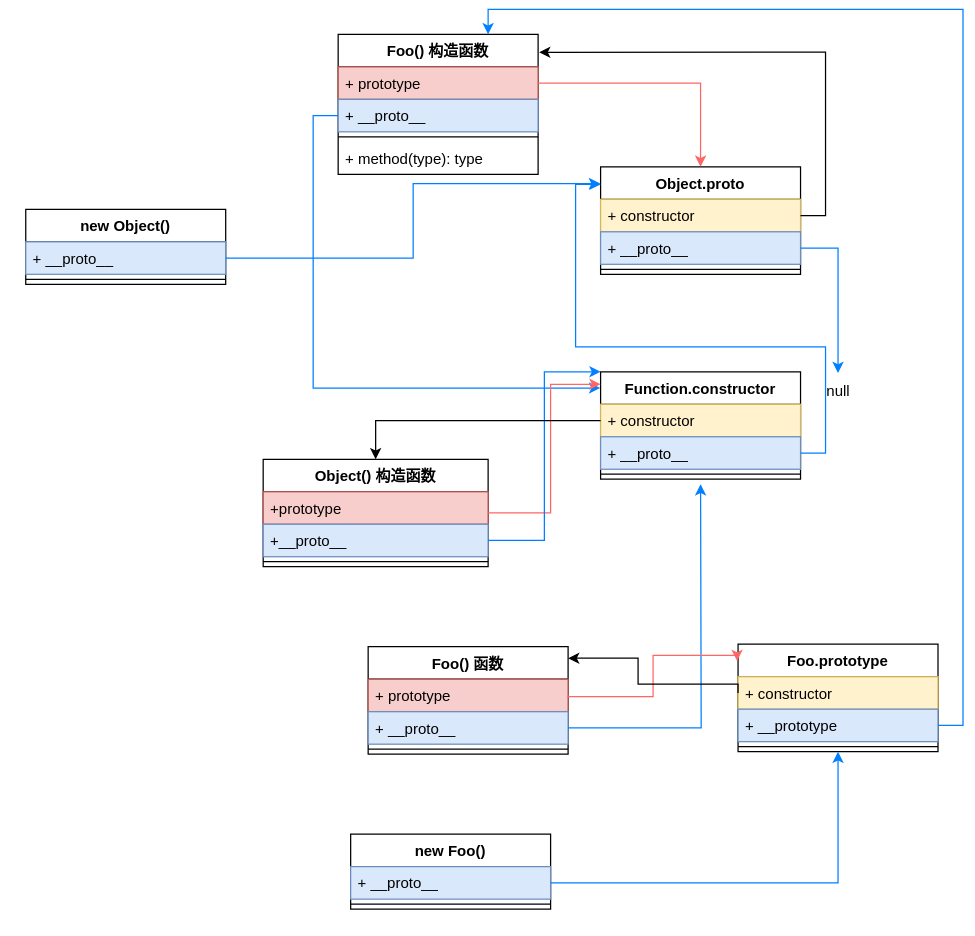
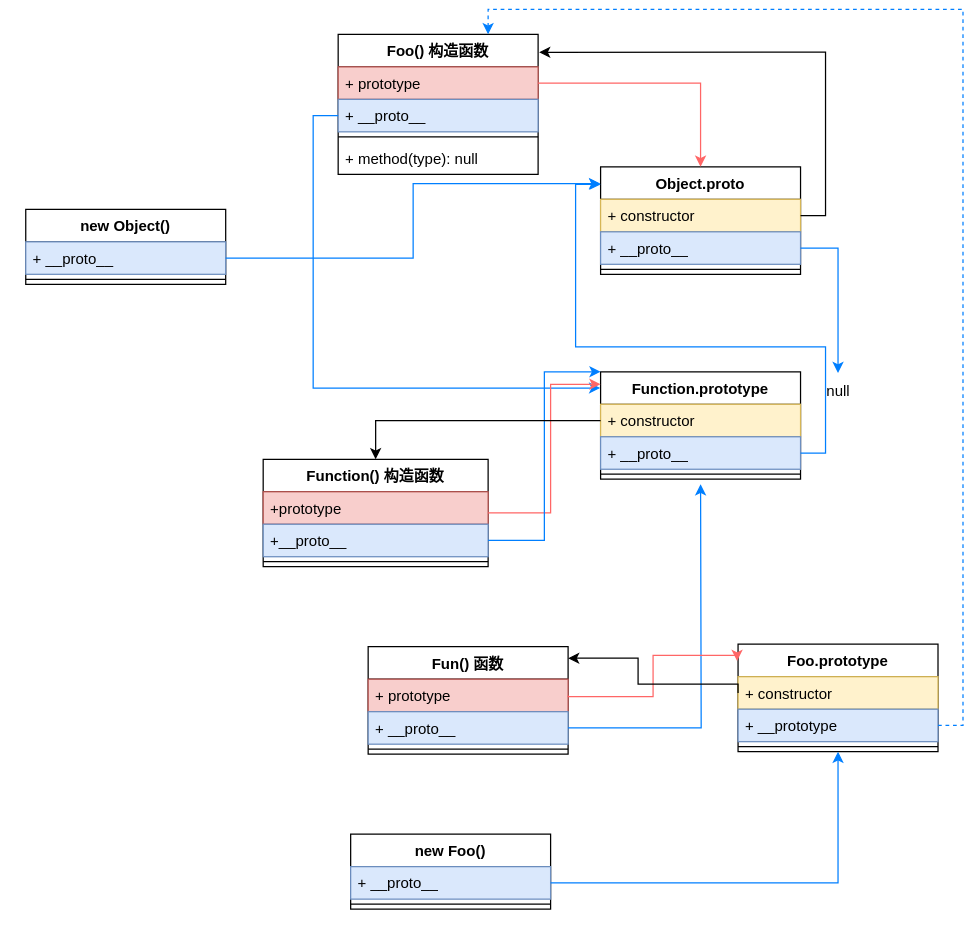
- <mxCell id="43" style="edgeStyle=orthogonalEdgeStyle;rounded=0;orthogonalLoop=1;jettySize=auto;html=1;exitX=1;exitY=0.5;exitDx=0;exitDy=0;entryX=0.75;entryY=0;entryDx=0;entryDy=0;strokeColor=#007FFF;" edge="1" parent="1" source="34" target="8"><mxGeometry relative="1" as="geometry" /></mxCell>
+ <mxCell id="43" style="edgeStyle=orthogonalEdgeStyle;rounded=0;orthogonalLoop=1;jettySize=auto;html=1;exitX=1;exitY=0.5;exitDx=0;exitDy=0;entryX=0.75;entryY=0;entryDx=0;entryDy=0;strokeColor=#007FFF;dashed=1;" edge="1" parent="1" source="34" target="8"><mxGeometry relative="1" as="geometry" /></mxCell>
- <mxCell id="12" value="+ method(type): type" style="text;strokeColor=none;fillColor=none;align=left;verticalAlign=top;spacingLeft=4;spacingRight=4;overflow=hidden;rotatable=0;points=[[0,0.5],[1,0.5]];portConstraint=eastwest;" vertex="1" parent="8"><mxGeometry y="86" width="160" height="26" as="geometry" /></mxCell>
+ <mxCell id="12" value="+ method(type): null" style="text;strokeColor=none;fillColor=none;align=left;verticalAlign=top;spacingLeft=4;spacingRight=4;overflow=hidden;rotatable=0;points=[[0,0.5],[1,0.5]];portConstraint=eastwest;" vertex="1" parent="8"><mxGeometry y="86" width="160" height="26" as="geometry" /></mxCell>
- <mxCell id="15" value="Function.constructor" style="swimlane;fontStyle=1;align=center;verticalAlign=top;childLayout=stackLayout;horizontal=1;startSize=26;horizontalStack=0;resizeParent=1;resizeParentMax=0;resizeLast=0;collapsible=1;marginBottom=0;" vertex="1" parent="1"><mxGeometry x="480" y="290" width="160" height="86" as="geometry" /></mxCell>
+ <mxCell id="15" value="Function.prototype" style="swimlane;fontStyle=1;align=center;verticalAlign=top;childLayout=stackLayout;horizontal=1;startSize=26;horizontalStack=0;resizeParent=1;resizeParentMax=0;resizeLast=0;collapsible=1;marginBottom=0;" vertex="1" parent="1"><mxGeometry x="480" y="290" width="160" height="86" as="geometry" /></mxCell>
- <mxCell id="21" value="Object() 构造函数" style="swimlane;fontStyle=1;align=center;verticalAlign=top;childLayout=stackLayout;horizontal=1;startSize=26;horizontalStack=0;resizeParent=1;resizeParentMax=0;resizeLast=0;collapsible=1;marginBottom=0;" vertex="1" parent="1"><mxGeometry x="210" y="360" width="180" height="86" as="geometry" /></mxCell>
+ <mxCell id="21" value="Function() 构造函数" style="swimlane;fontStyle=1;align=center;verticalAlign=top;childLayout=stackLayout;horizontal=1;startSize=26;horizontalStack=0;resizeParent=1;resizeParentMax=0;resizeLast=0;collapsible=1;marginBottom=0;" vertex="1" parent="1"><mxGeometry x="210" y="360" width="180" height="86" as="geometry" /></mxCell>
- <mxCell id="28" value="Foo() 函数" style="swimlane;fontStyle=1;align=center;verticalAlign=top;childLayout=stackLayout;horizontal=1;startSize=26;horizontalStack=0;resizeParent=1;resizeParentMax=0;resizeLast=0;collapsible=1;marginBottom=0;" vertex="1" parent="1"><mxGeometry x="294" y="510" width="160" height="86" as="geometry" /></mxCell>
+ <mxCell id="28" value="Fun() 函数" style="swimlane;fontStyle=1;align=center;verticalAlign=top;childLayout=stackLayout;horizontal=1;startSize=26;horizontalStack=0;resizeParent=1;resizeParentMax=0;resizeLast=0;collapsible=1;marginBottom=0;" vertex="1" parent="1"><mxGeometry x="294" y="510" width="160" height="86" as="geometry" /></mxCell>
